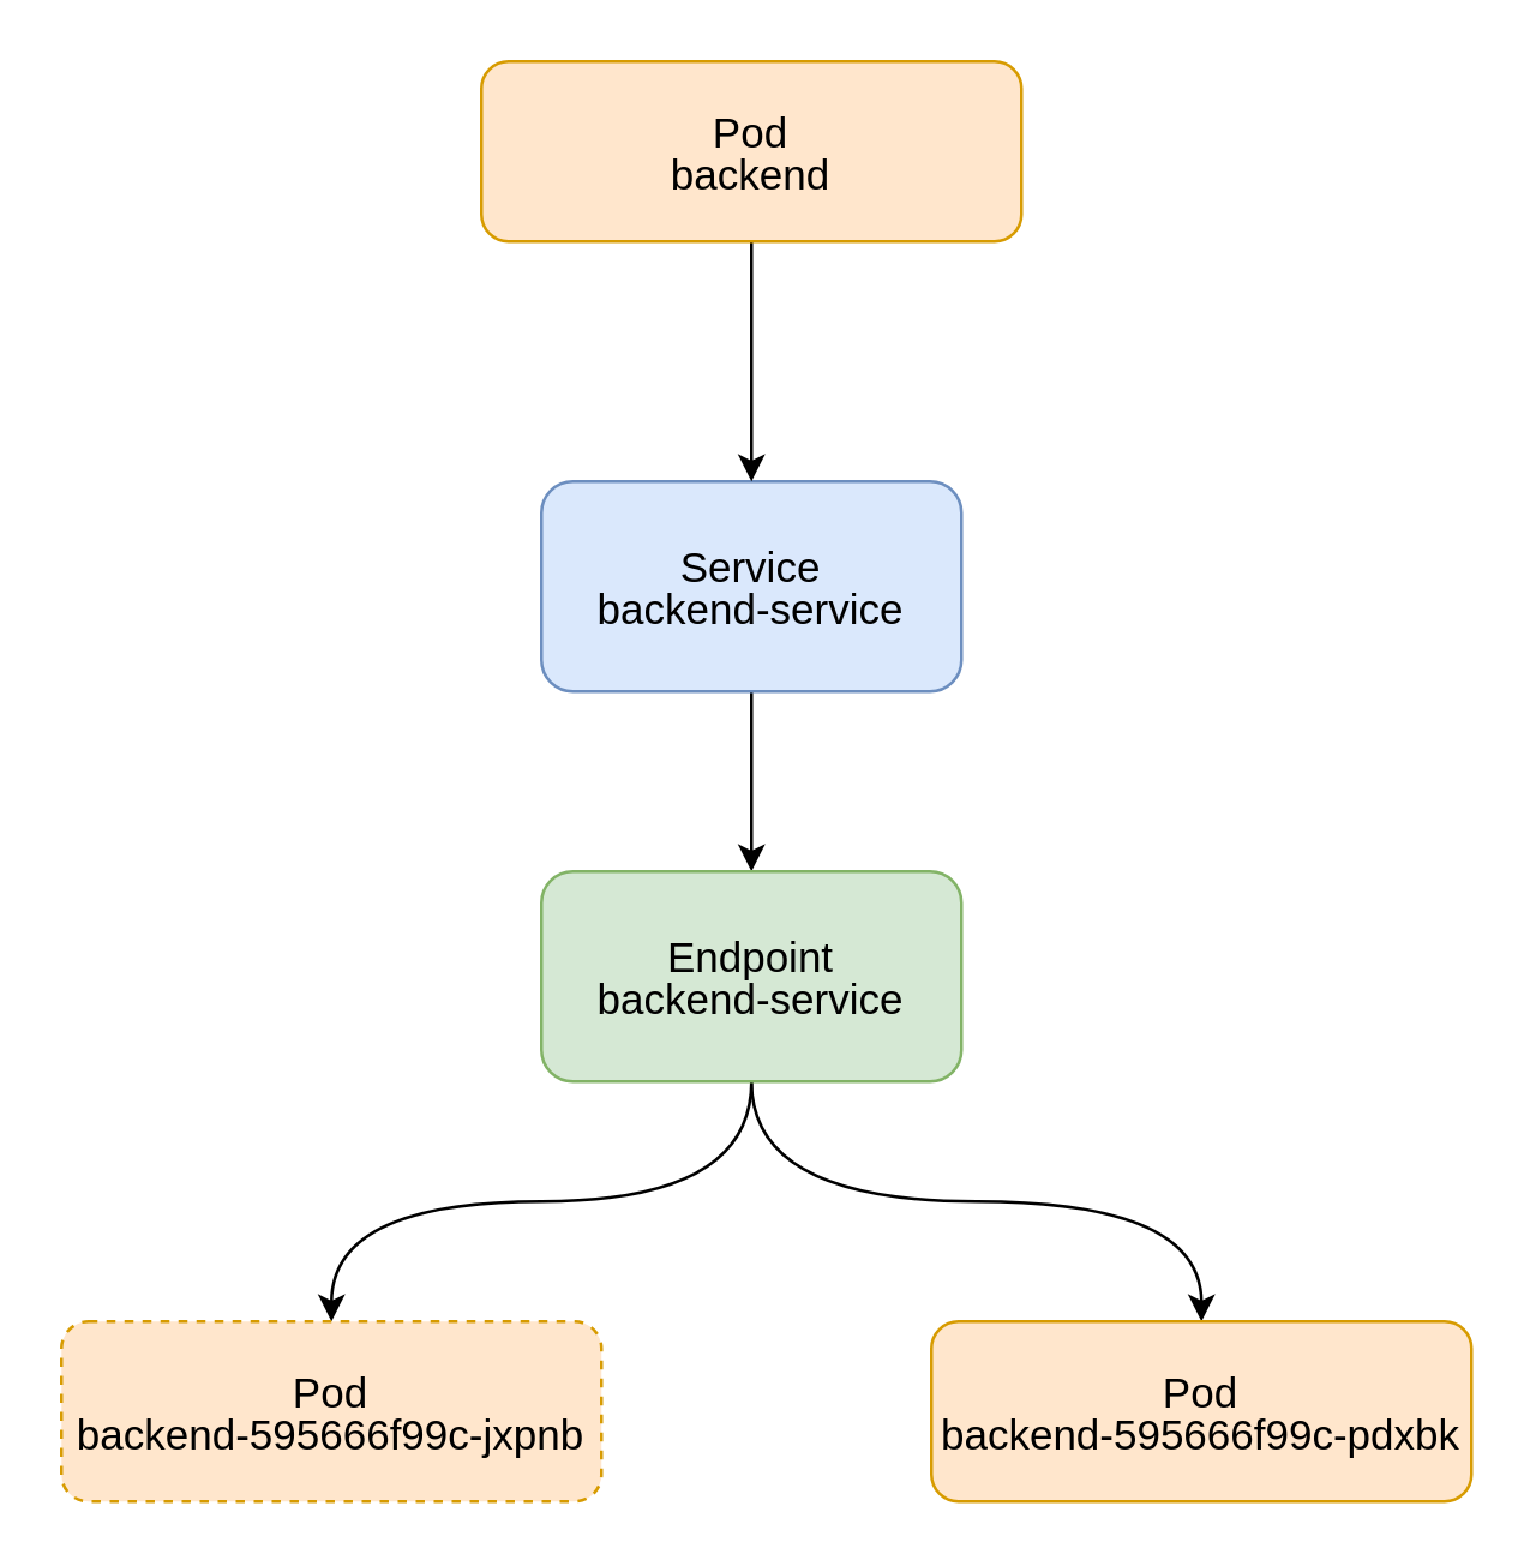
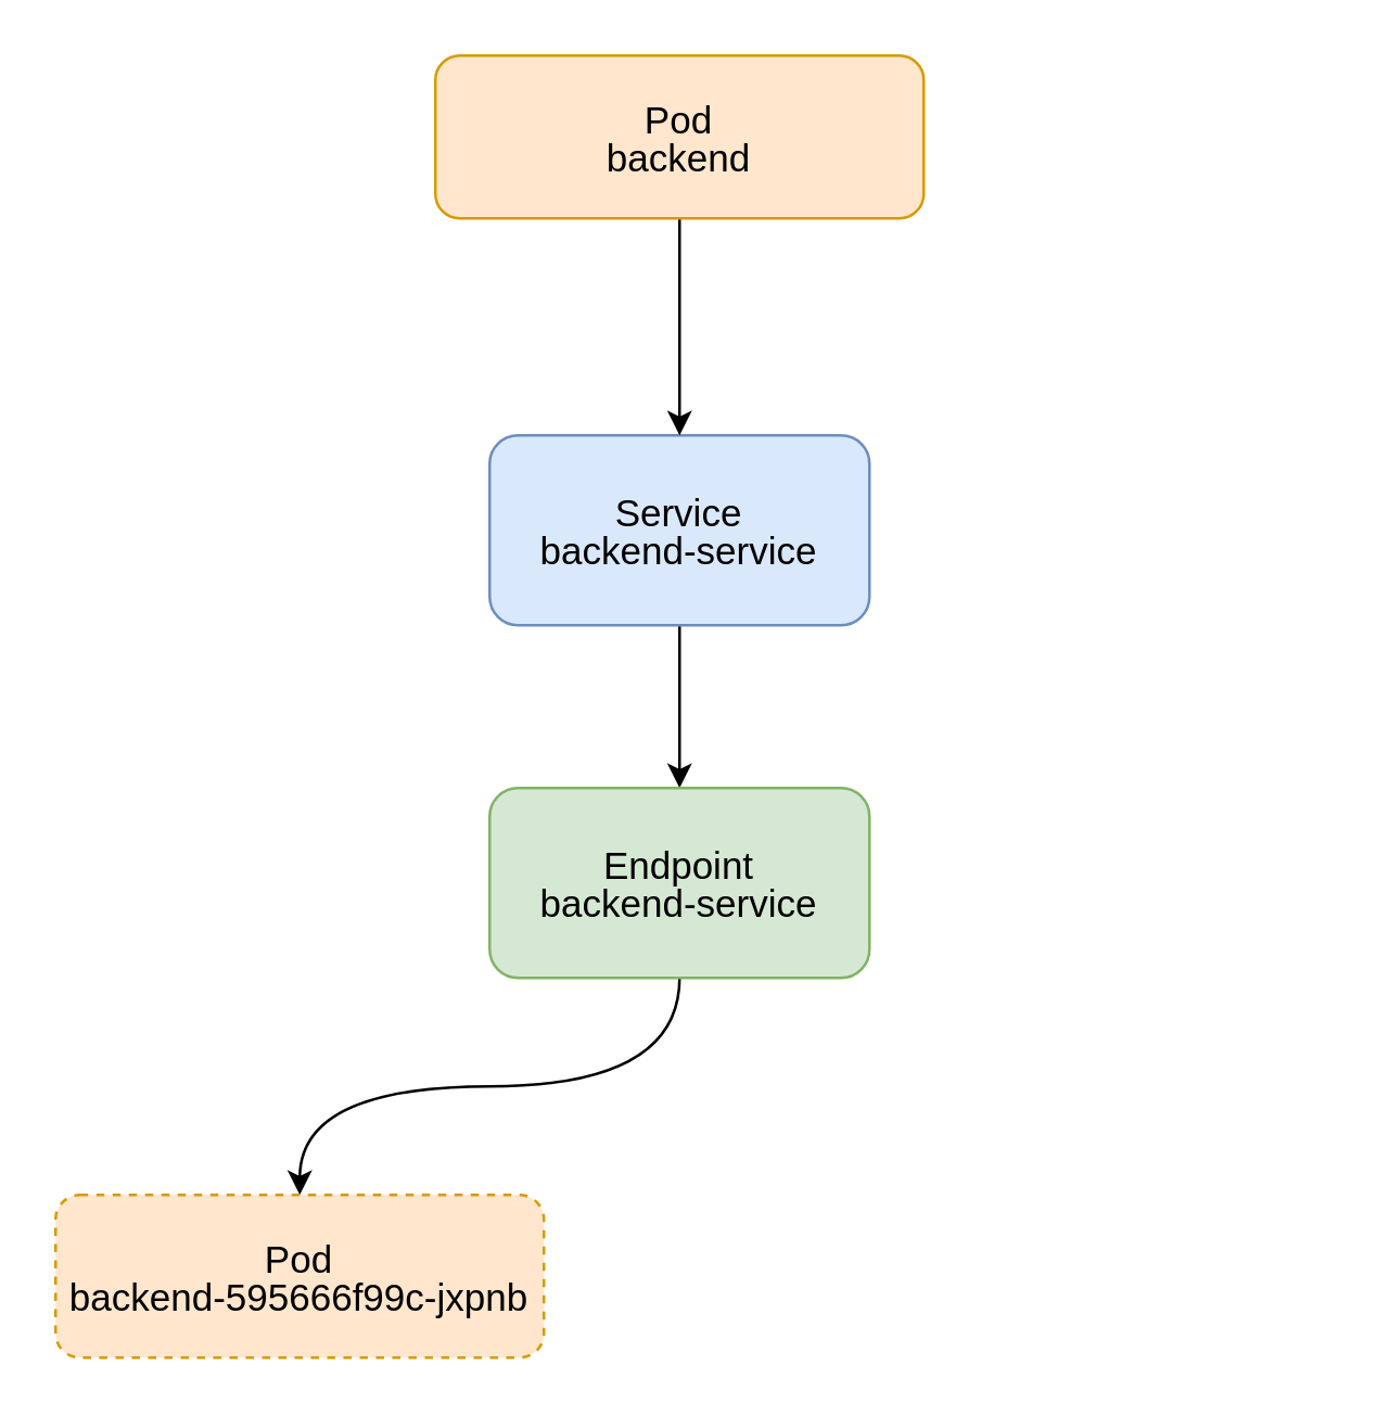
- <mxCell id="5" style="edgeStyle=orthogonalEdgeStyle;curved=1;rounded=0;orthogonalLoop=1;jettySize=auto;html=1;exitX=0.5;exitY=1;exitDx=0;exitDy=0;fontSize=14;" edge="1" parent="1" source="6" target="8"><mxGeometry relative="1" as="geometry" /></mxCell>
- <mxCell id="8" value="&lt;span data-copy-origin=&quot;https://shimo.im&quot; data-docs-delta=&quot;[[20,&amp;quot;backend-service&amp;quot;]]&quot; style=&quot;font-size: 14px;&quot;&gt;&lt;div style=&quot;line-height: 100%; font-size: 14px;&quot; data-language=&quot;yaml&quot; class=&quot;ql-code-block ql-long-18520334 ql-authorBlock-18520334 ql-direction-ltr&quot;&gt;Pod&lt;/div&gt;&lt;div style=&quot;line-height: 100%; font-size: 14px;&quot; data-language=&quot;yaml&quot; class=&quot;ql-code-block ql-long-18520334 ql-authorBlock-18520334 ql-direction-ltr&quot;&gt;&lt;span style=&quot;background-color: initial;&quot;&gt;backend-595666f99c-&lt;/span&gt;&lt;span style=&quot;background-color: initial;&quot;&gt;pdxbk&lt;/span&gt;&lt;br&gt;&lt;/div&gt;&lt;/span&gt;" style="rounded=1;whiteSpace=wrap;html=1;fillColor=#ffe6cc;strokeColor=#d79b00;fontSize=14;" vertex="1" parent="1"><mxGeometry x="310" y="440" width="180" height="60" as="geometry" /></mxCell>
